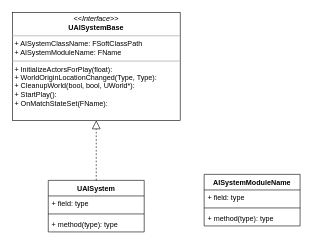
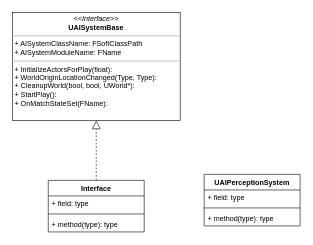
- <mxCell id="8" value="AISystemModuleName" style="swimlane;fontStyle=1;align=center;verticalAlign=top;childLayout=stackLayout;horizontal=1;startSize=26;horizontalStack=0;resizeParent=1;resizeParentMax=0;resizeLast=0;collapsible=1;marginBottom=0;" vertex="1" parent="1"><mxGeometry x="340" y="290" width="160" height="86" as="geometry" /></mxCell>
+ <mxCell id="8" value="UAIPerceptionSystem" style="swimlane;fontStyle=1;align=center;verticalAlign=top;childLayout=stackLayout;horizontal=1;startSize=26;horizontalStack=0;resizeParent=1;resizeParentMax=0;resizeLast=0;collapsible=1;marginBottom=0;" vertex="1" parent="1"><mxGeometry x="340" y="290" width="160" height="86" as="geometry" /></mxCell>
- <mxCell id="2" value="UAISystem" style="swimlane;fontStyle=1;align=center;verticalAlign=top;childLayout=stackLayout;horizontal=1;startSize=26;horizontalStack=0;resizeParent=1;resizeParentMax=0;resizeLast=0;collapsible=1;marginBottom=0;" parent="1" vertex="1"><mxGeometry x="80" y="300" width="160" height="86" as="geometry" /></mxCell>
+ <mxCell id="2" value="Interface" style="swimlane;fontStyle=1;align=center;verticalAlign=top;childLayout=stackLayout;horizontal=1;startSize=26;horizontalStack=0;resizeParent=1;resizeParentMax=0;resizeLast=0;collapsible=1;marginBottom=0;" parent="1" vertex="1"><mxGeometry x="80" y="300" width="160" height="86" as="geometry" /></mxCell>
